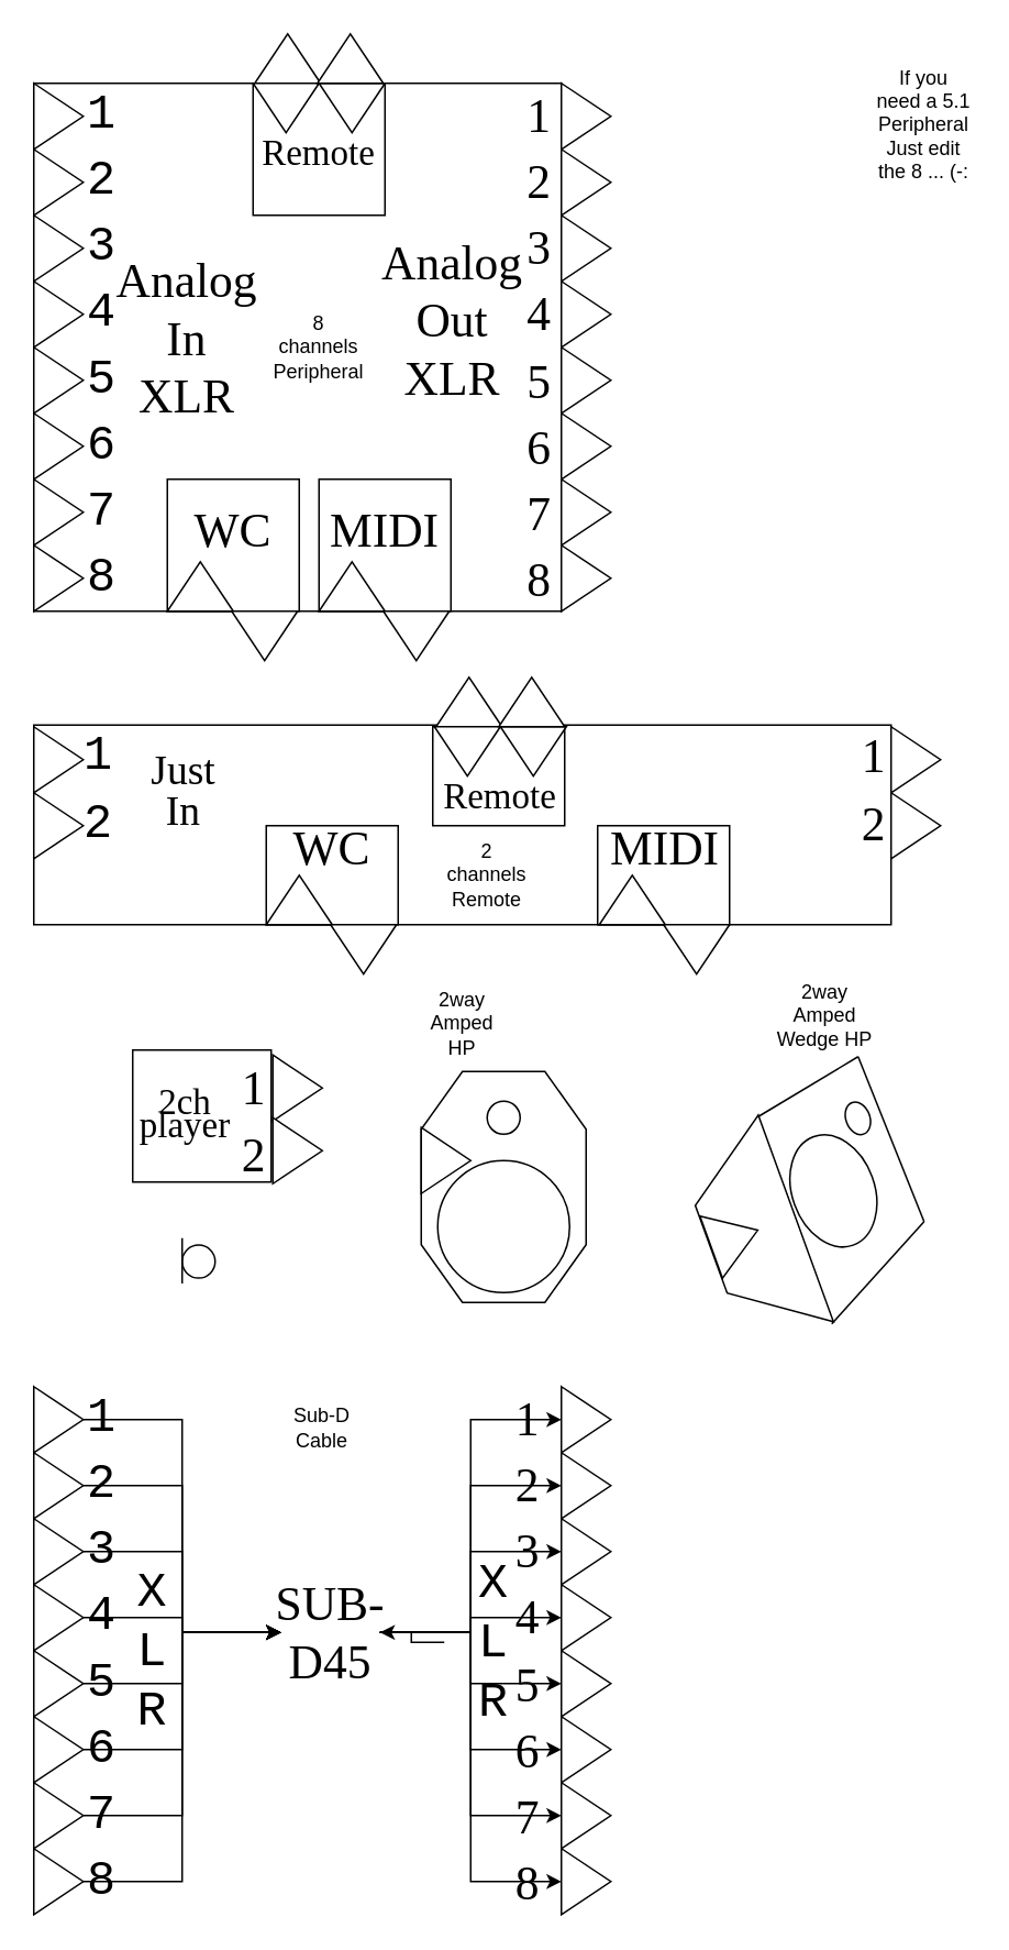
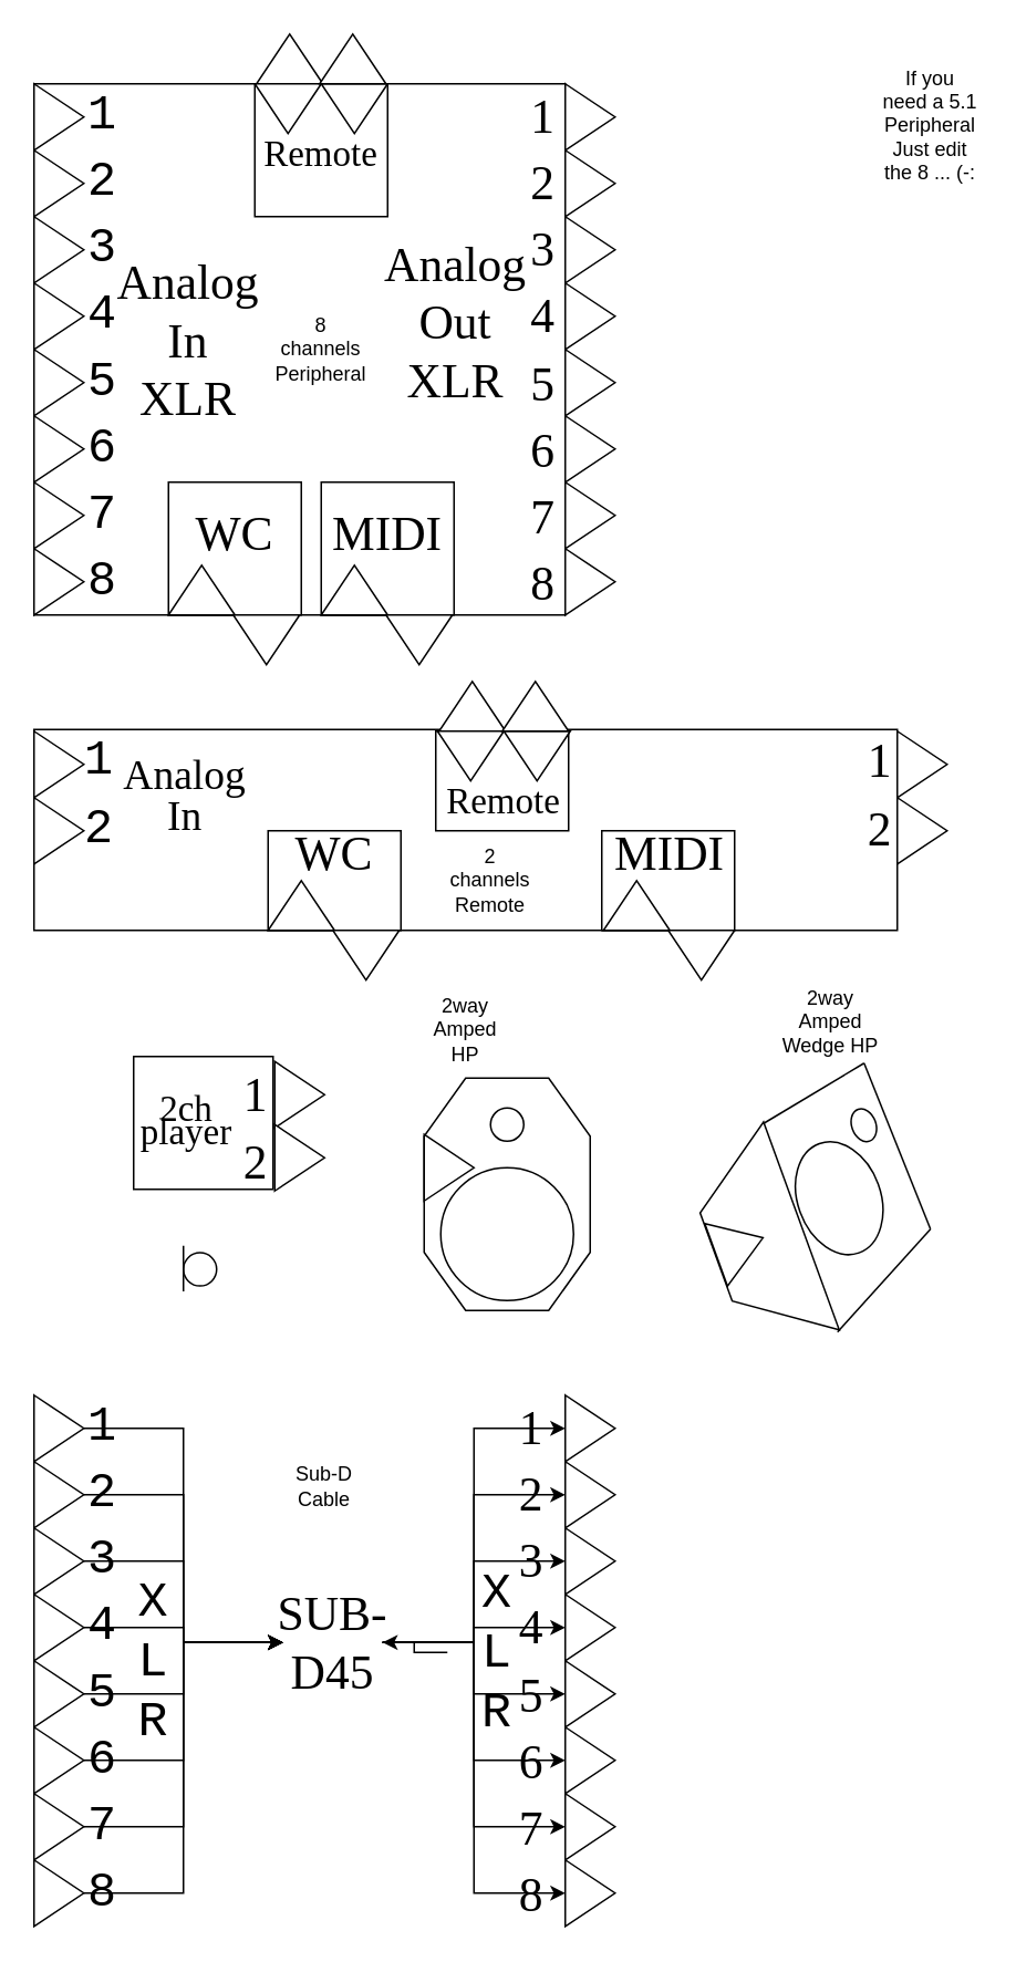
- <mxCell id="51" value="&lt;font style=&quot;line-height: 100%; font-size: 25px;&quot; face=&quot;Times New Roman&quot;&gt;Just&lt;/font&gt;&lt;div style=&quot;line-height: 100%;&quot;&gt;&lt;font style=&quot;line-height: 100%; font-size: 25px;&quot; face=&quot;Times New Roman&quot;&gt;In&lt;/font&gt;&lt;/div&gt;" style="text;strokeColor=none;align=center;fillColor=none;html=1;verticalAlign=middle;whiteSpace=wrap;rounded=0;" vertex="1" parent="44"><mxGeometry x="61" y="53" width="60" height="30" as="geometry" /></mxCell>
+ <mxCell id="51" value="&lt;font style=&quot;line-height: 100%; font-size: 25px;&quot; face=&quot;Times New Roman&quot;&gt;Analog&lt;/font&gt;&lt;div style=&quot;line-height: 100%;&quot;&gt;&lt;font style=&quot;line-height: 100%; font-size: 25px;&quot; face=&quot;Times New Roman&quot;&gt;In&lt;/font&gt;&lt;/div&gt;" style="text;strokeColor=none;align=center;fillColor=none;html=1;verticalAlign=middle;whiteSpace=wrap;rounded=0;" vertex="1" parent="44"><mxGeometry x="61" y="53" width="60" height="30" as="geometry" /></mxCell>
- <mxCell id="110" value="Sub-D&lt;div&gt;Cable&lt;/div&gt;" style="text;strokeColor=none;align=center;fillColor=none;html=1;verticalAlign=middle;whiteSpace=wrap;rounded=0;" vertex="1" parent="71"><mxGeometry x="145" y="10" width="60" height="30" as="geometry" /></mxCell>
+ <mxCell id="110" value="Sub-D&lt;div&gt;Cable&lt;/div&gt;" style="text;strokeColor=none;align=center;fillColor=none;html=1;verticalAlign=middle;whiteSpace=wrap;rounded=0;" vertex="1" parent="71"><mxGeometry x="145" y="40" width="60" height="30" as="geometry" /></mxCell>
